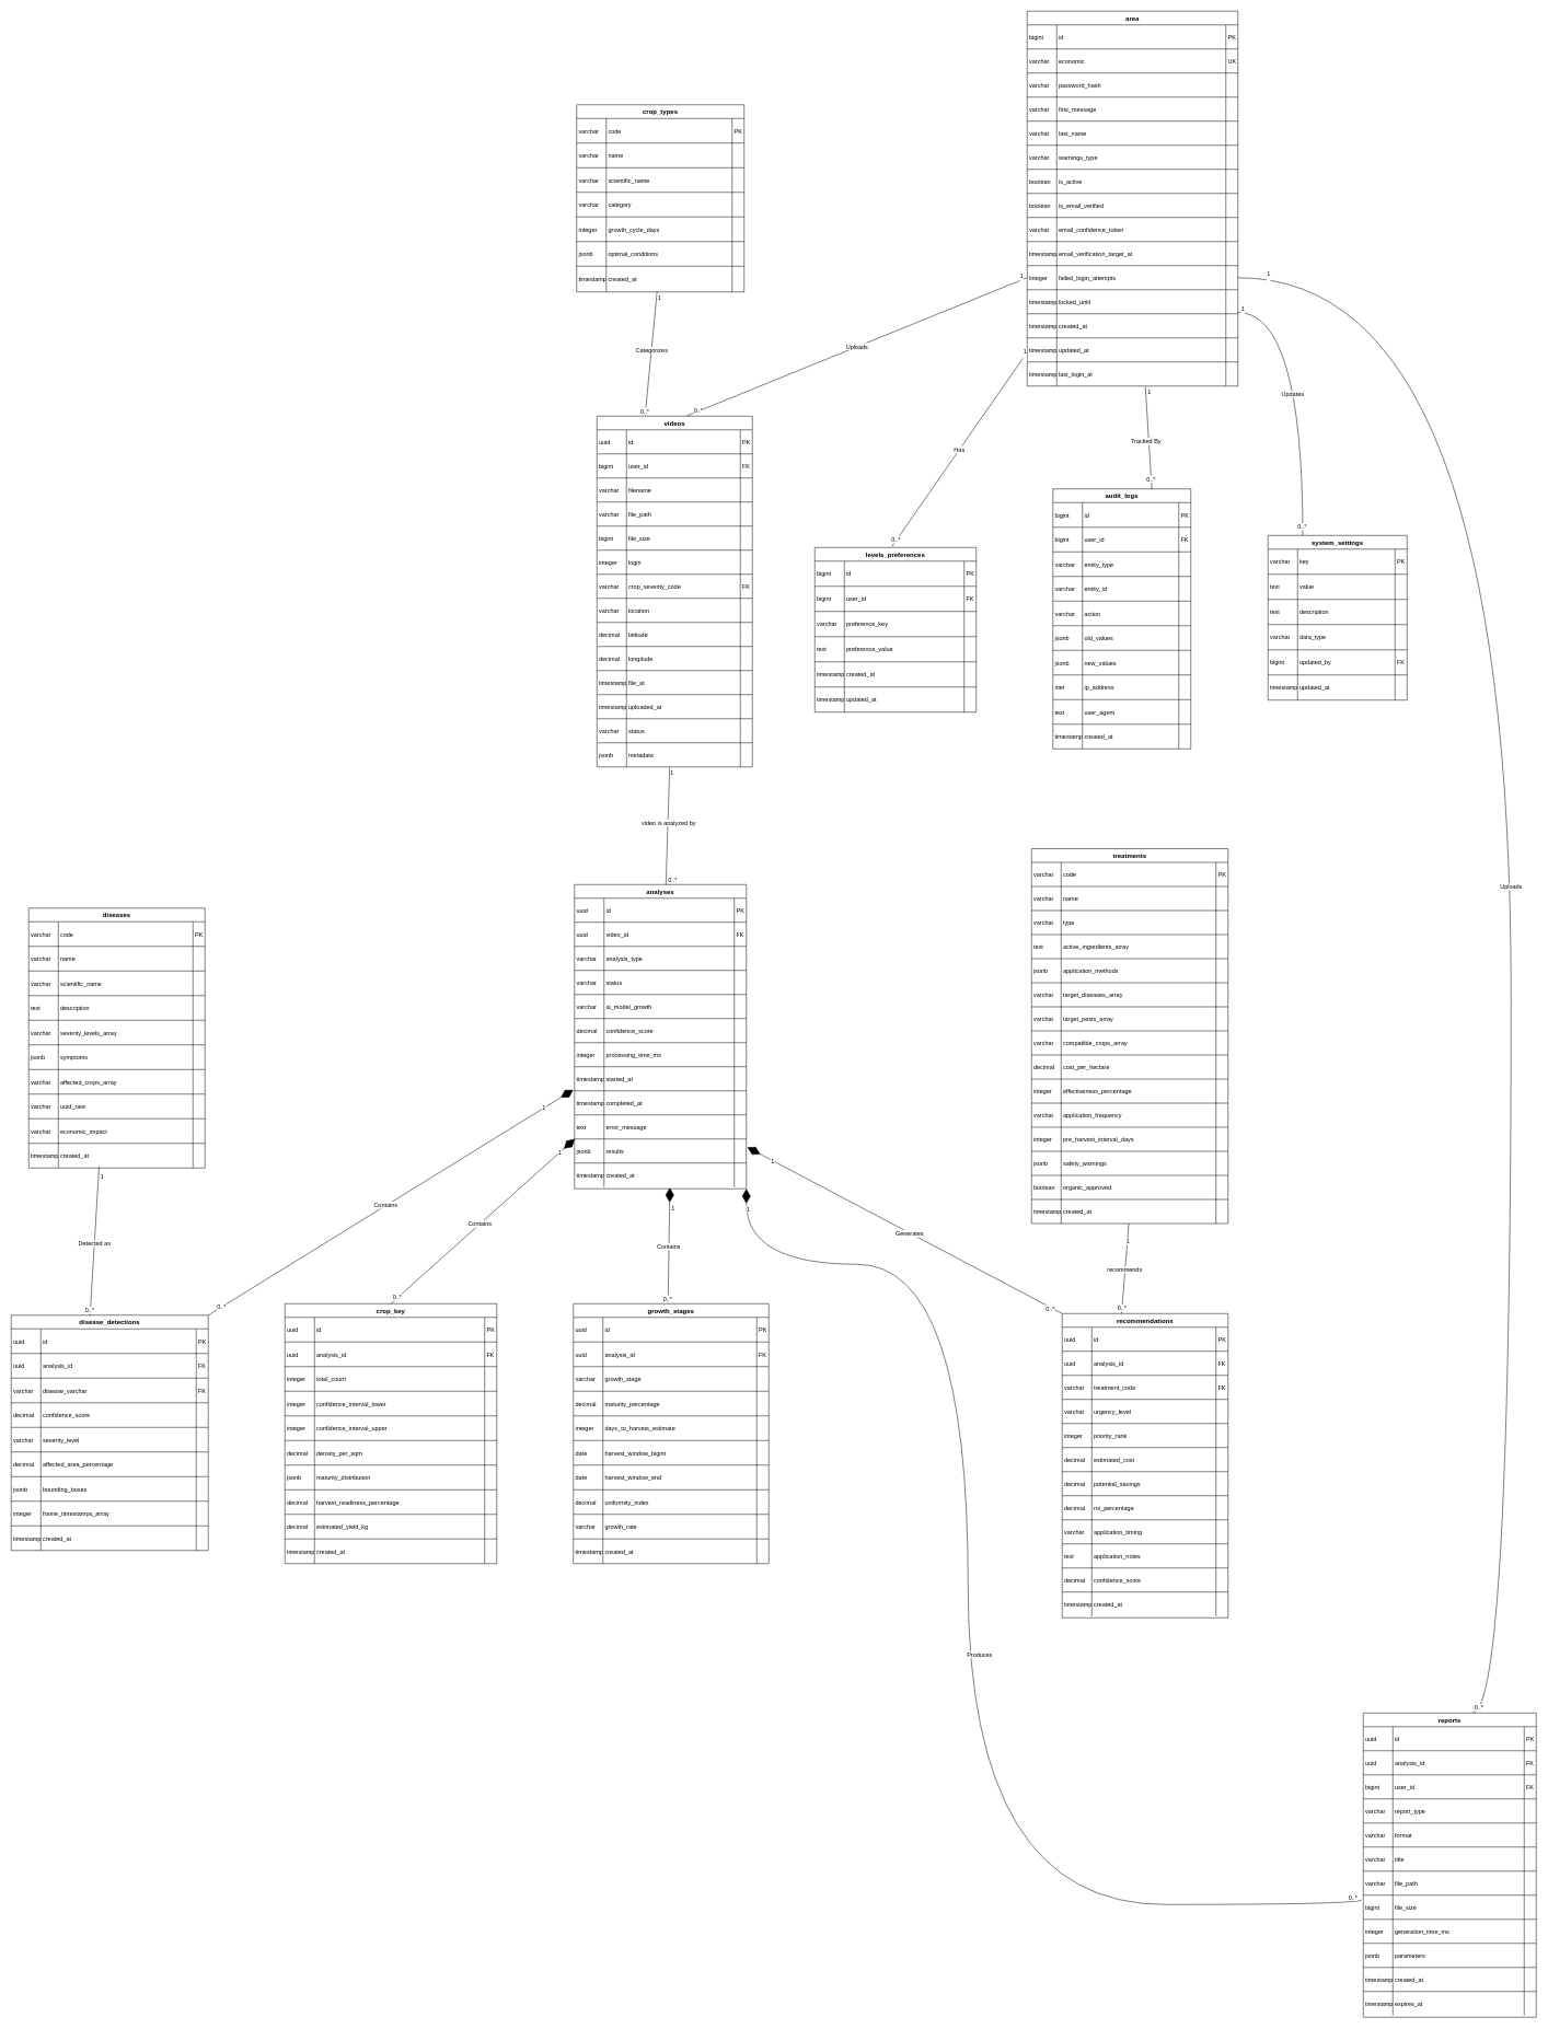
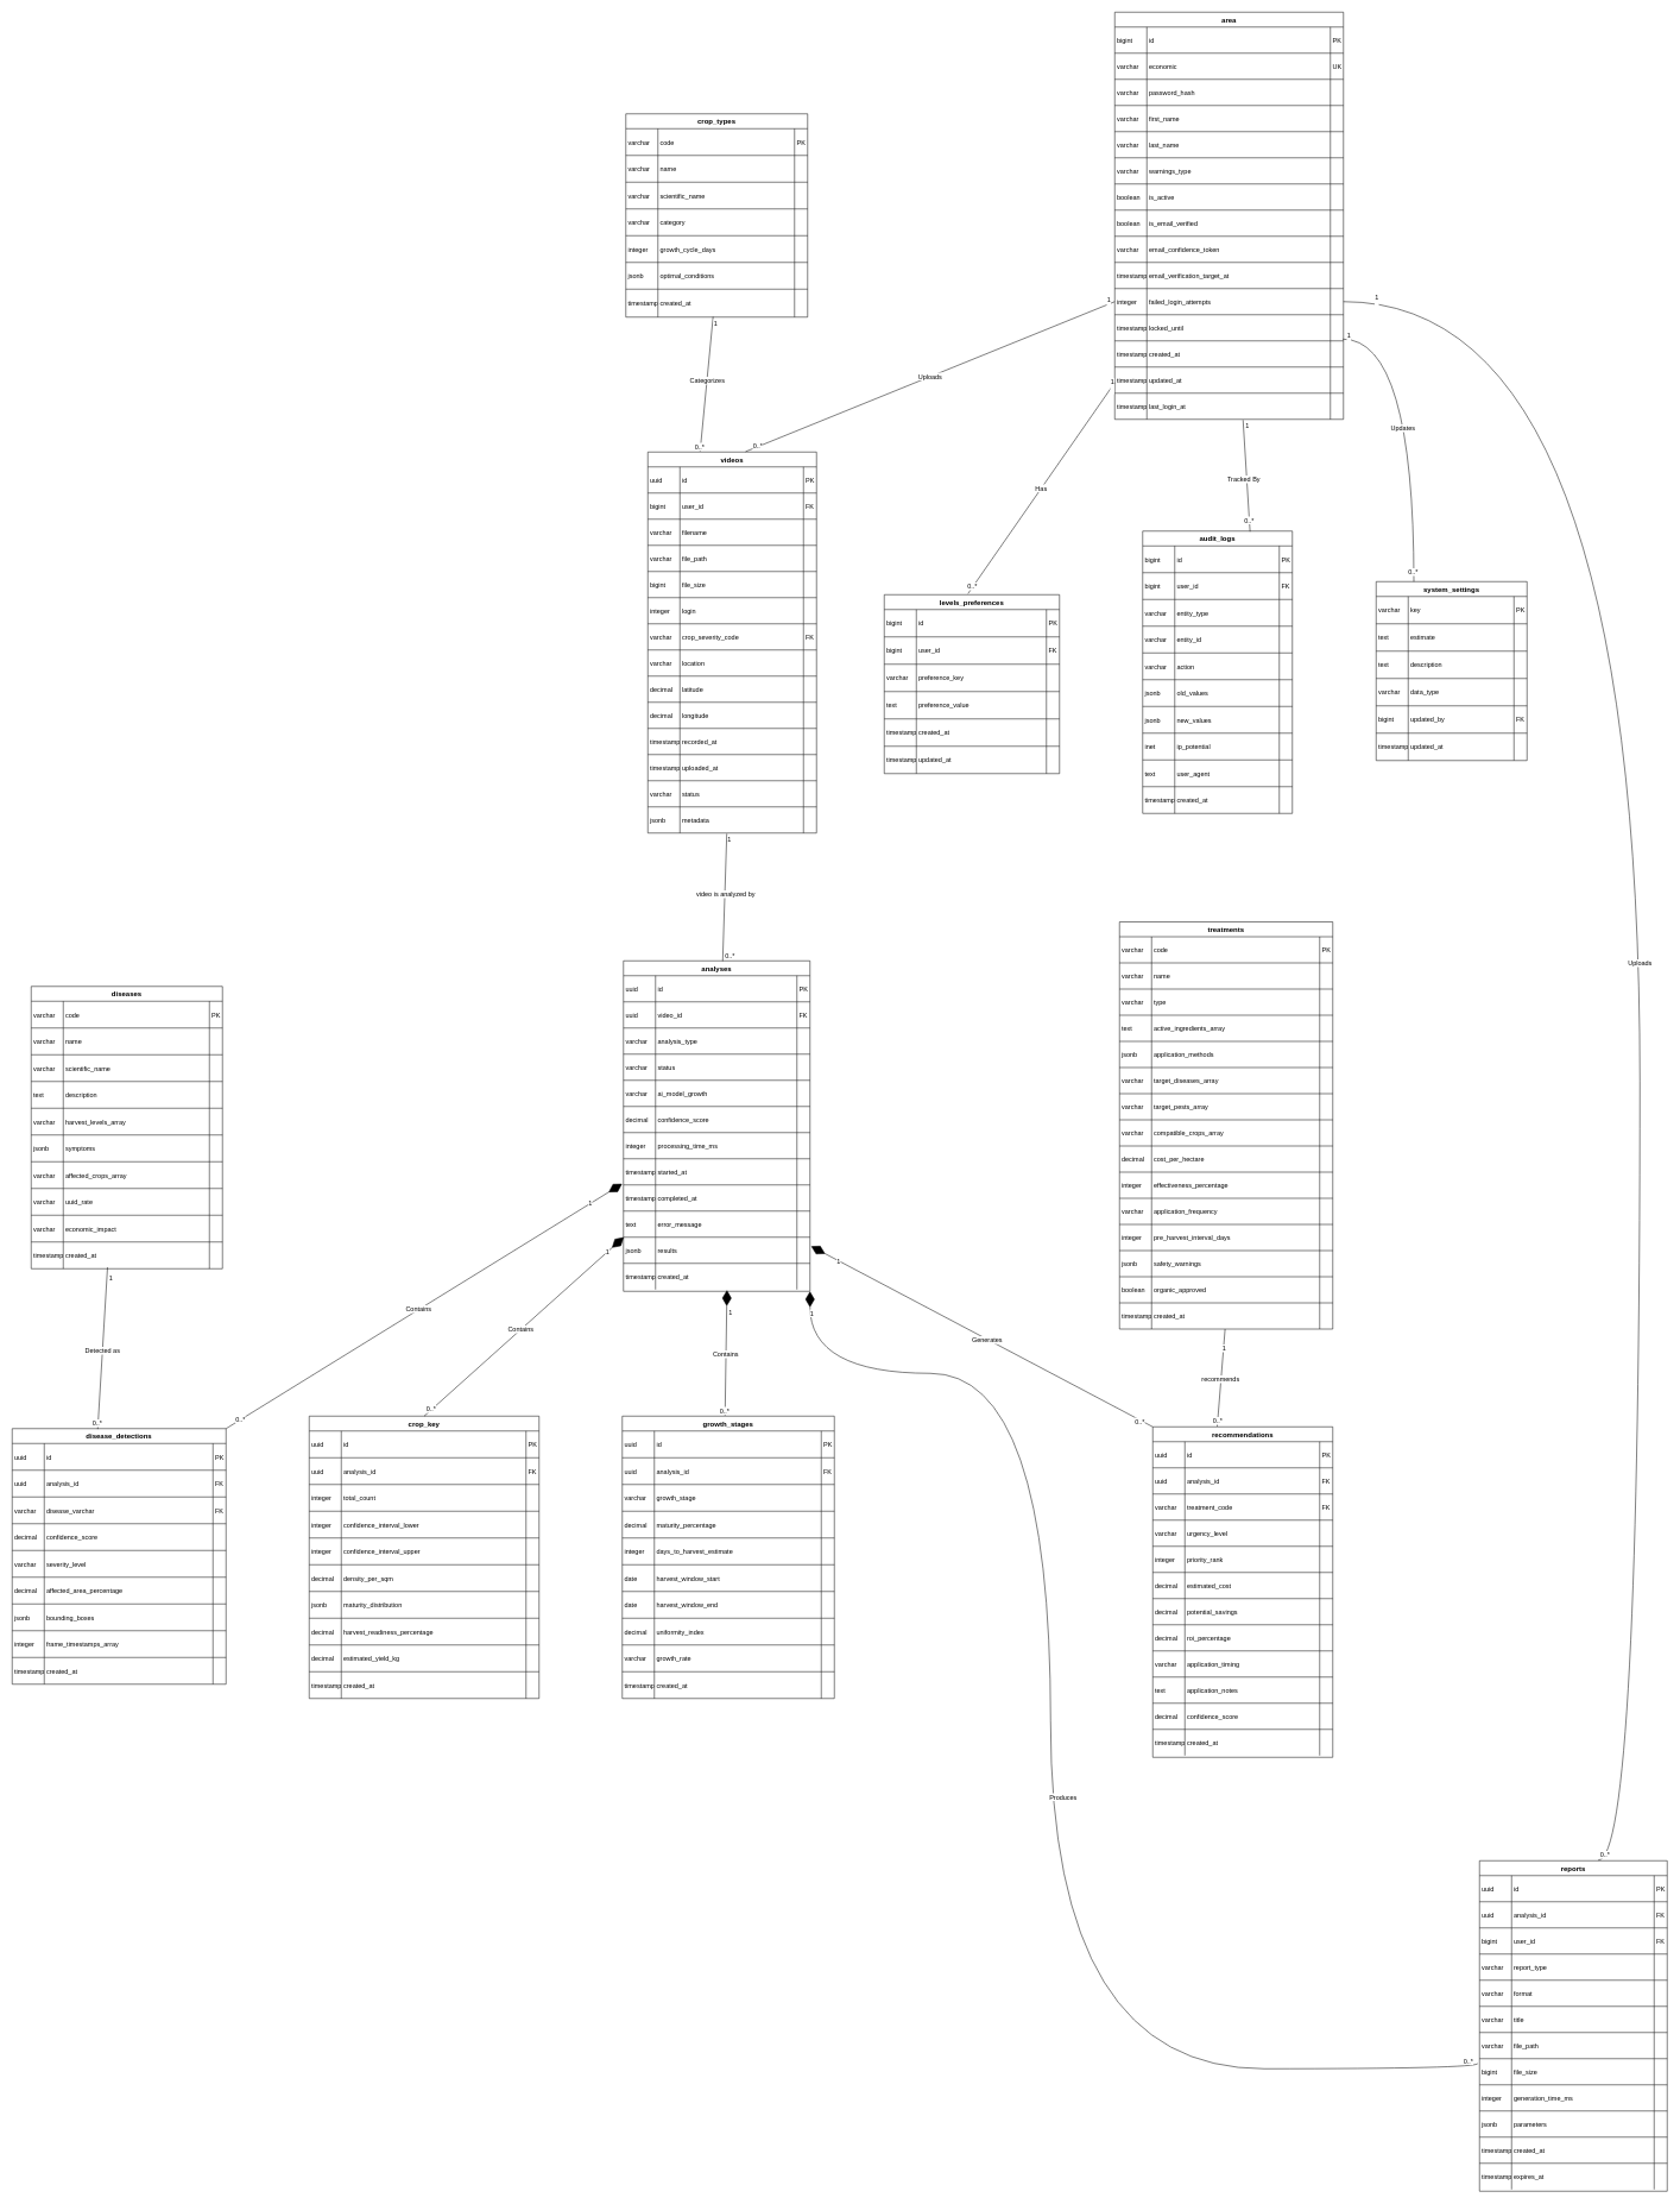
- <mxCell id="17" value="first_message" style="shape=partialRectangle;connectable=0;fillColor=none;top=0;left=0;bottom=0;right=0;align=left;spacingLeft=2;overflow=hidden;fontSize=11;" vertex="1" parent="15"><mxGeometry x="54" width="309" height="44" as="geometry"><mxRectangle width="309" height="44" as="alternateBounds" /></mxGeometry></mxCell>
+ <mxCell id="17" value="first_name" style="shape=partialRectangle;connectable=0;fillColor=none;top=0;left=0;bottom=0;right=0;align=left;spacingLeft=2;overflow=hidden;fontSize=11;" vertex="1" parent="15"><mxGeometry x="54" width="309" height="44" as="geometry"><mxRectangle width="309" height="44" as="alternateBounds" /></mxGeometry></mxCell>
- <mxCell id="242" value="value" style="shape=partialRectangle;connectable=0;fillColor=none;top=0;left=0;bottom=0;right=0;align=left;spacingLeft=2;overflow=hidden;fontSize=11;" vertex="1" parent="240"><mxGeometry x="54" width="178" height="46" as="geometry"><mxRectangle width="178" height="46" as="alternateBounds" /></mxGeometry></mxCell>
+ <mxCell id="242" value="estimate" style="shape=partialRectangle;connectable=0;fillColor=none;top=0;left=0;bottom=0;right=0;align=left;spacingLeft=2;overflow=hidden;fontSize=11;" vertex="1" parent="240"><mxGeometry x="54" width="178" height="46" as="geometry"><mxRectangle width="178" height="46" as="alternateBounds" /></mxGeometry></mxCell>
- <mxCell id="106" value="file_at" style="shape=partialRectangle;connectable=0;fillColor=none;top=0;left=0;bottom=0;right=0;align=left;spacingLeft=2;overflow=hidden;fontSize=11;" vertex="1" parent="104"><mxGeometry x="54" width="208" height="44" as="geometry"><mxRectangle width="208" height="44" as="alternateBounds" /></mxGeometry></mxCell>
+ <mxCell id="106" value="recorded_at" style="shape=partialRectangle;connectable=0;fillColor=none;top=0;left=0;bottom=0;right=0;align=left;spacingLeft=2;overflow=hidden;fontSize=11;" vertex="1" parent="104"><mxGeometry x="54" width="208" height="44" as="geometry"><mxRectangle width="208" height="44" as="alternateBounds" /></mxGeometry></mxCell>
- <mxCell id="225" value="ip_address" style="shape=partialRectangle;connectable=0;fillColor=none;top=0;left=0;bottom=0;right=0;align=left;spacingLeft=2;overflow=hidden;fontSize=11;" vertex="1" parent="223"><mxGeometry x="54" width="176" height="45" as="geometry"><mxRectangle width="176" height="45" as="alternateBounds" /></mxGeometry></mxCell>
+ <mxCell id="225" value="ip_potential" style="shape=partialRectangle;connectable=0;fillColor=none;top=0;left=0;bottom=0;right=0;align=left;spacingLeft=2;overflow=hidden;fontSize=11;" vertex="1" parent="223"><mxGeometry x="54" width="176" height="45" as="geometry"><mxRectangle width="176" height="45" as="alternateBounds" /></mxGeometry></mxCell>
- <mxCell id="525" value="severity_levels_array" style="shape=partialRectangle;connectable=0;fillColor=none;top=0;left=0;bottom=0;right=0;align=left;spacingLeft=2;overflow=hidden;fontSize=11;" vertex="1" parent="523"><mxGeometry x="54" width="246" height="45" as="geometry"><mxRectangle width="246" height="45" as="alternateBounds" /></mxGeometry></mxCell>
+ <mxCell id="525" value="harvest_levels_array" style="shape=partialRectangle;connectable=0;fillColor=none;top=0;left=0;bottom=0;right=0;align=left;spacingLeft=2;overflow=hidden;fontSize=11;" vertex="1" parent="523"><mxGeometry x="54" width="246" height="45" as="geometry"><mxRectangle width="246" height="45" as="alternateBounds" /></mxGeometry></mxCell>
- <mxCell id="439" value="harvest_window_bigint" style="shape=partialRectangle;connectable=0;fillColor=none;top=0;left=0;bottom=0;right=0;align=left;spacingLeft=2;overflow=hidden;fontSize=11;" vertex="1" parent="437"><mxGeometry x="54" width="281" height="45" as="geometry"><mxRectangle width="281" height="45" as="alternateBounds" /></mxGeometry></mxCell>
+ <mxCell id="439" value="harvest_window_start" style="shape=partialRectangle;connectable=0;fillColor=none;top=0;left=0;bottom=0;right=0;align=left;spacingLeft=2;overflow=hidden;fontSize=11;" vertex="1" parent="437"><mxGeometry x="54" width="281" height="45" as="geometry"><mxRectangle width="281" height="45" as="alternateBounds" /></mxGeometry></mxCell>
